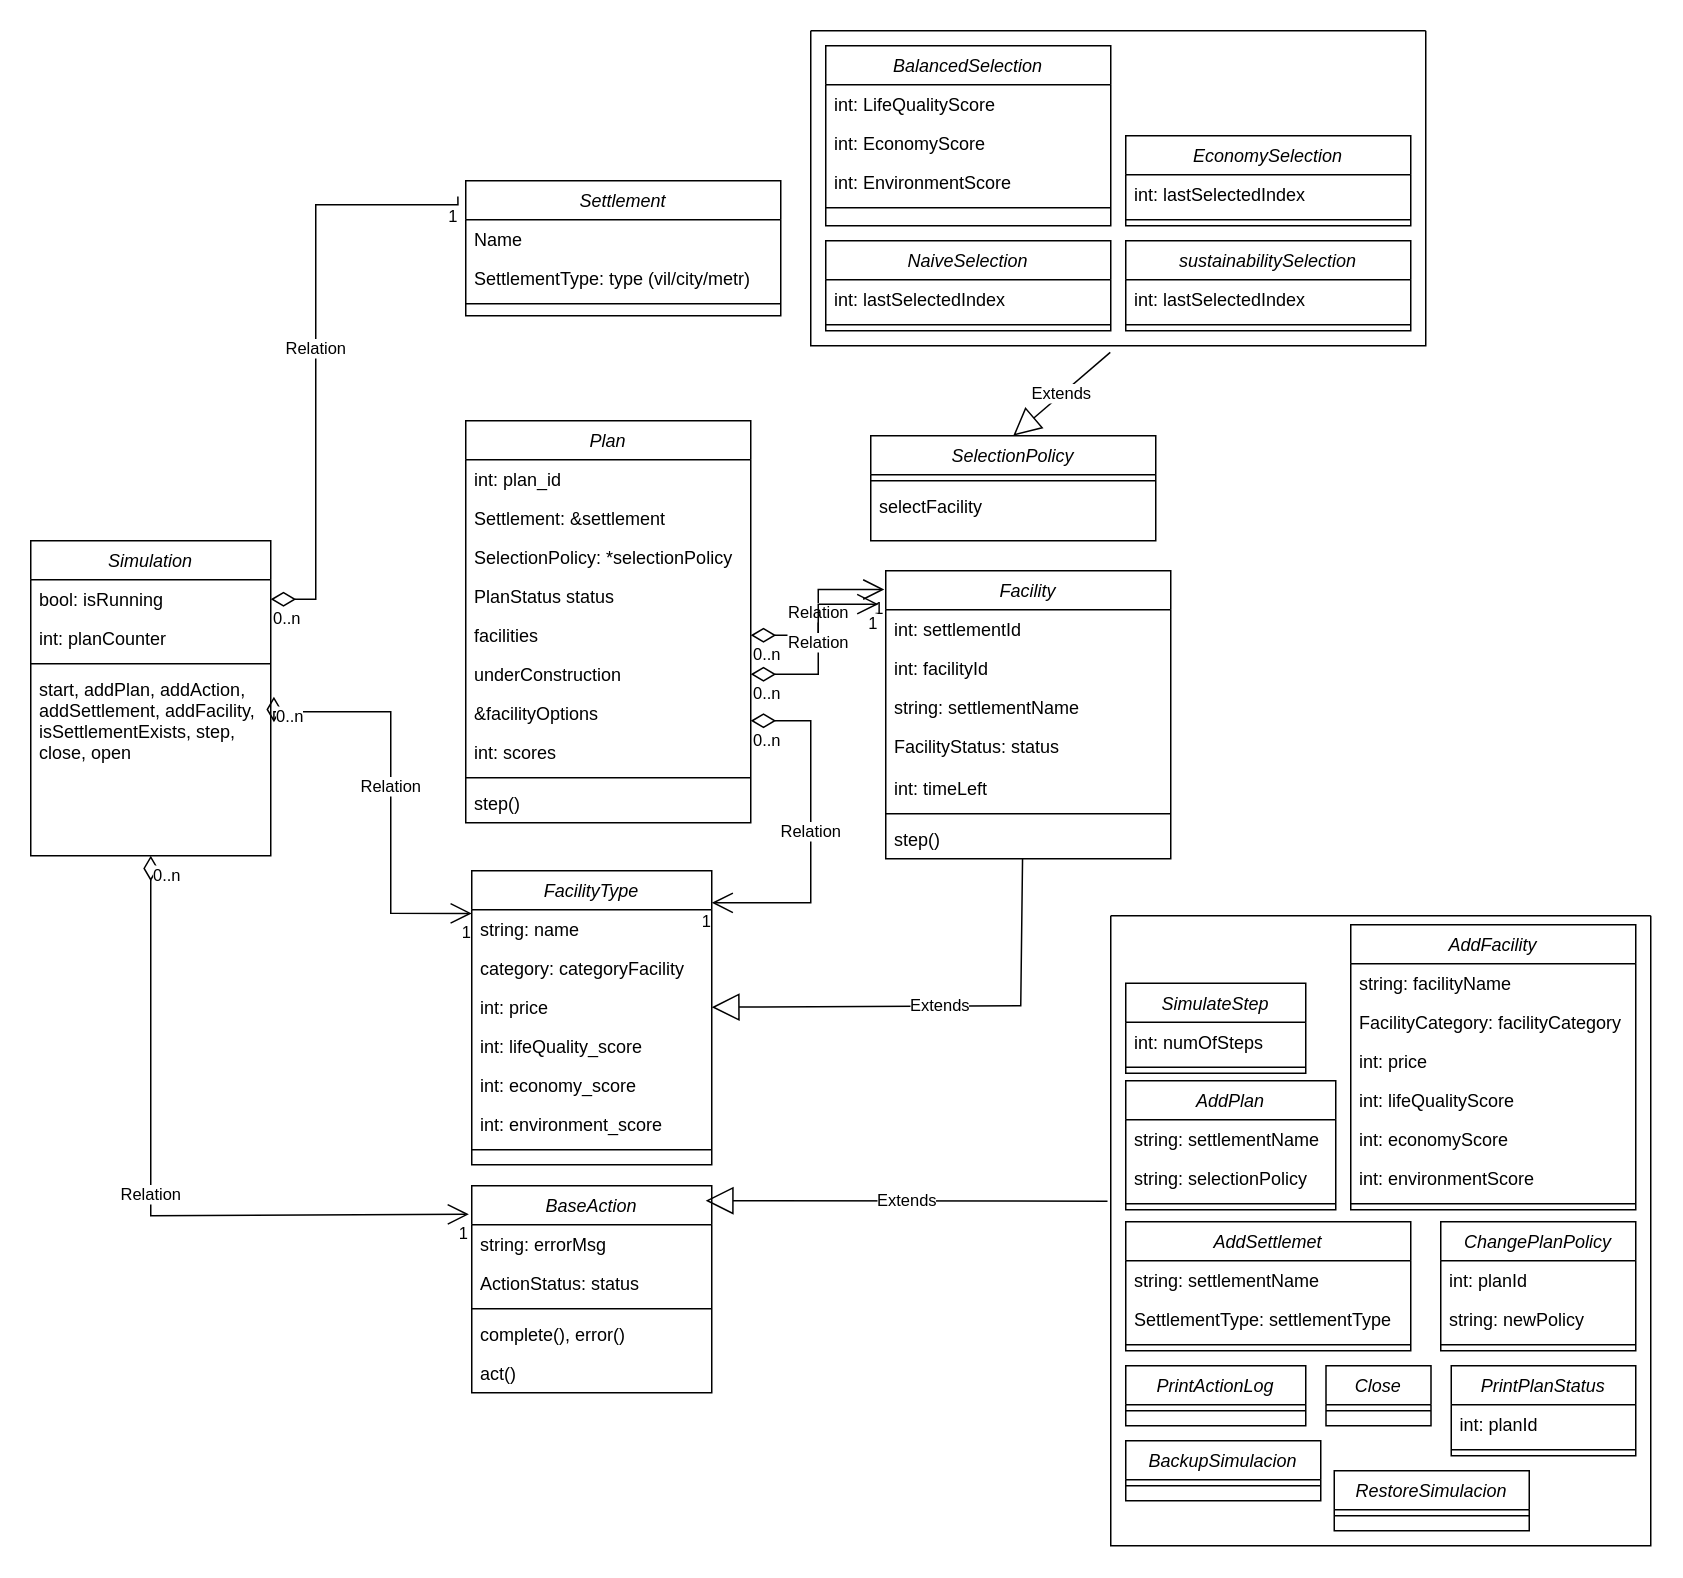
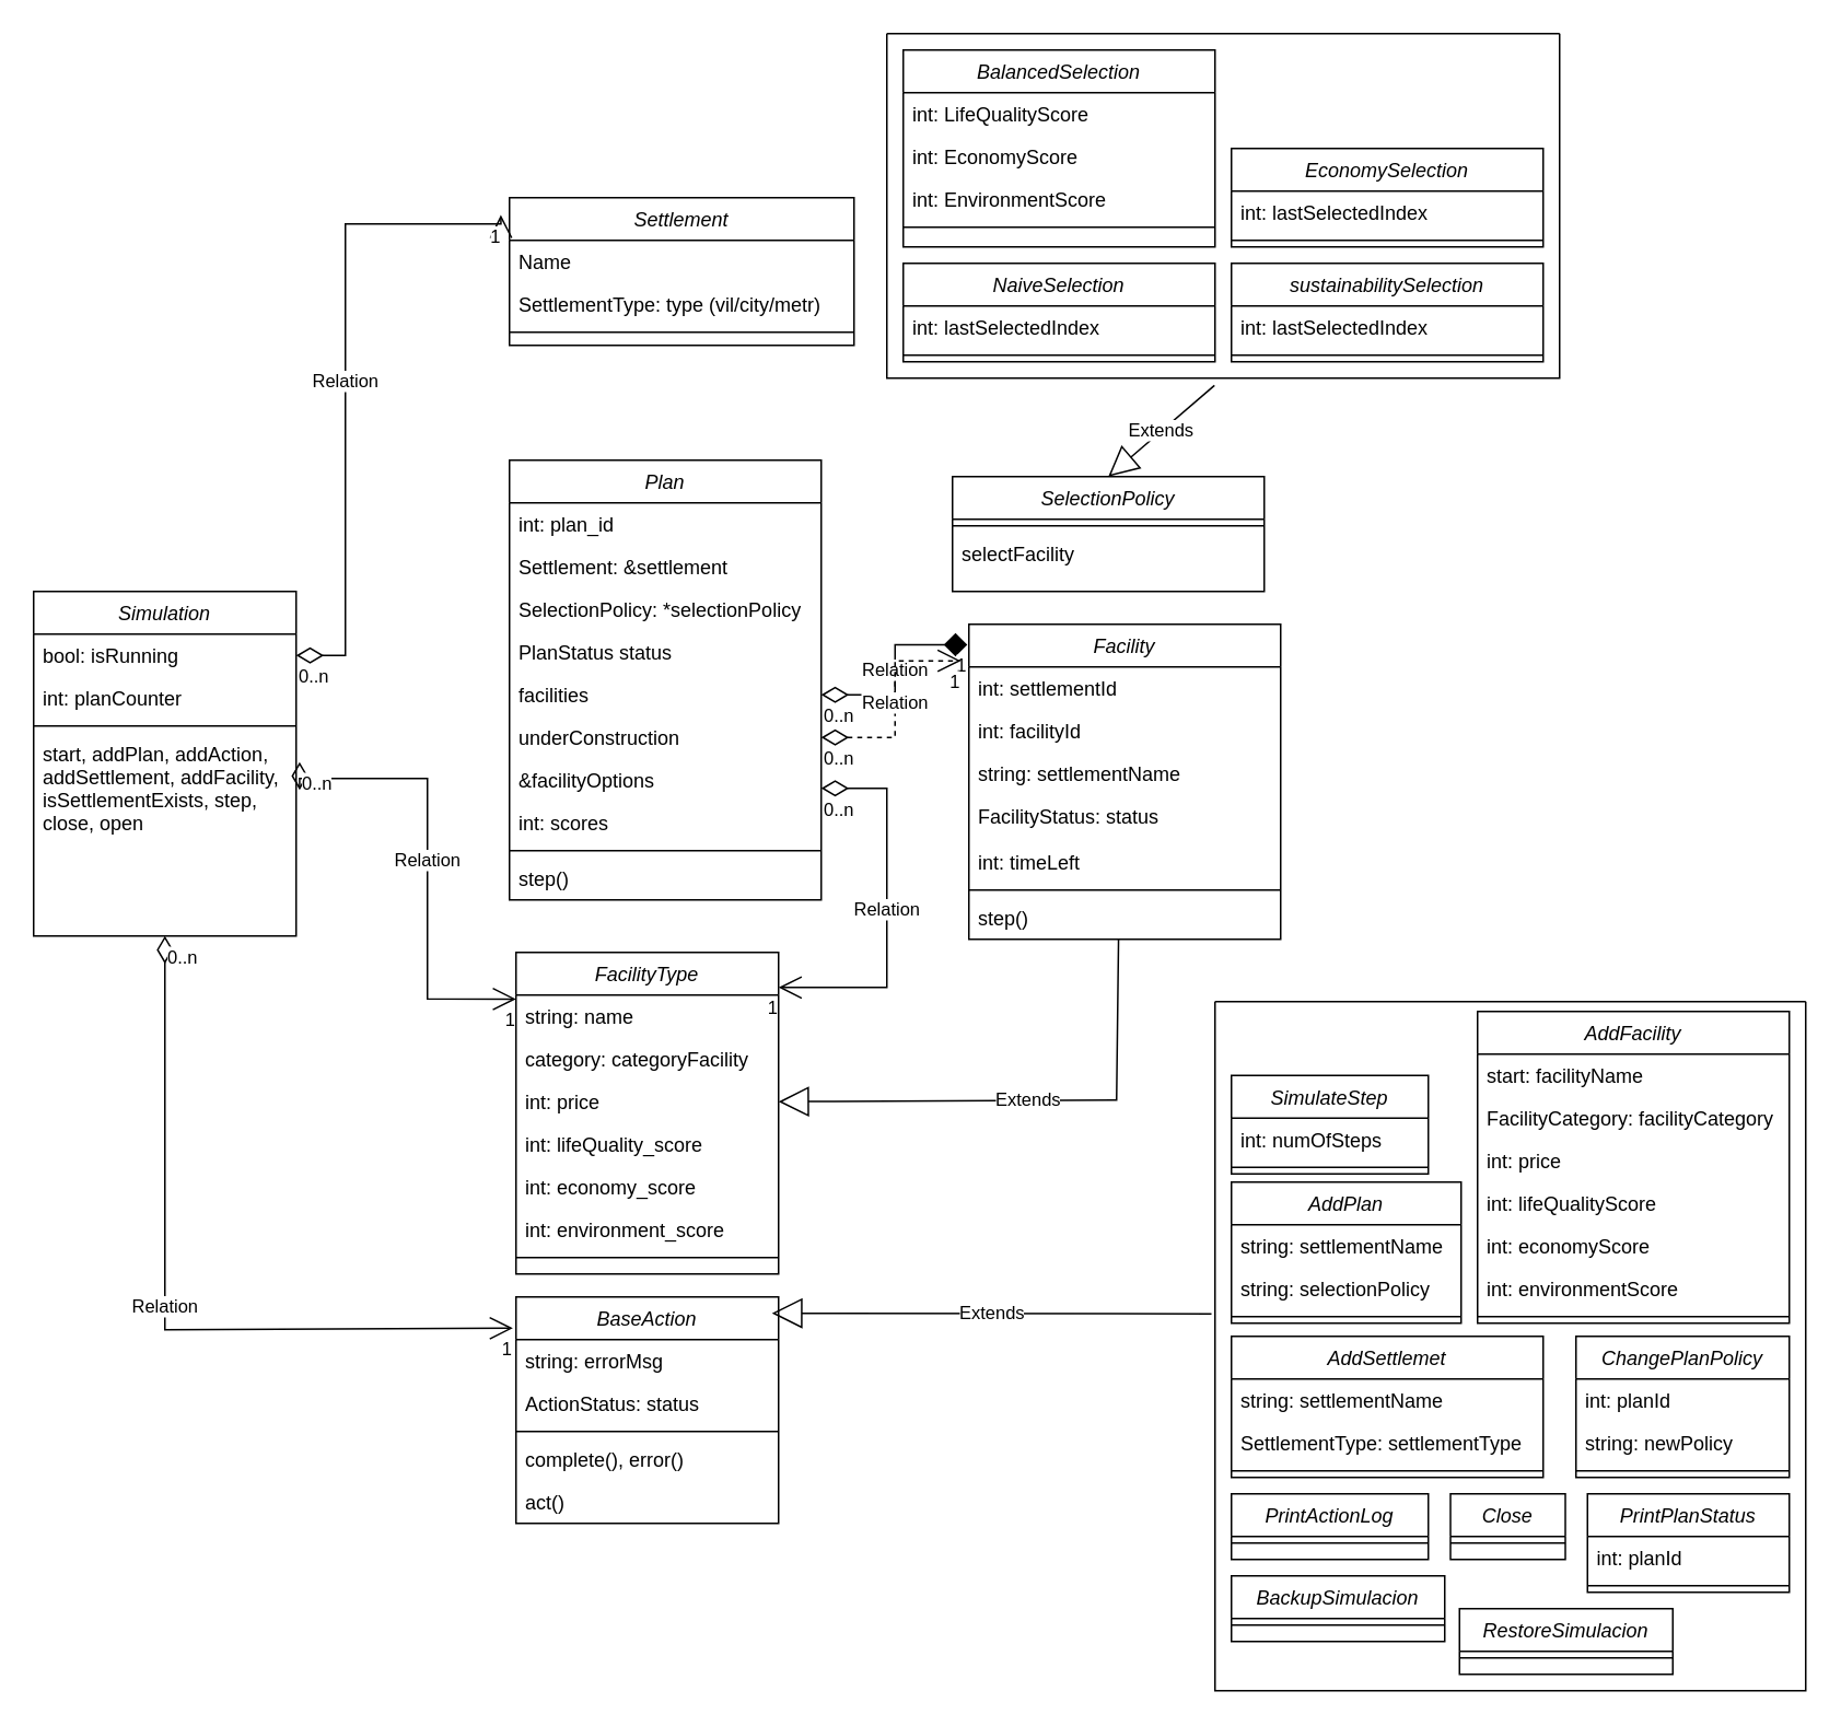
- <mxCell id="11" value="Relation" style="endArrow=none;html=1;endSize=12;startArrow=diamondThin;startSize=14;startFill=0;edgeStyle=orthogonalEdgeStyle;rounded=0;exitX=1;exitY=0.5;exitDx=0;exitDy=0;entryX=-0.025;entryY=0.116;entryDx=0;entryDy=0;entryPerimeter=0;" edge="1" parent="1" source="3" target="7"><mxGeometry relative="1" as="geometry"><mxPoint x="180" y="333" as="sourcePoint" /><mxPoint x="340" y="333" as="targetPoint" /><Array as="points"><mxPoint x="210" y="399" /><mxPoint x="210" y="136" /></Array></mxGeometry></mxCell>
+ <mxCell id="11" value="Relation" style="endArrow=open;html=1;endSize=12;startArrow=diamondThin;startSize=14;startFill=0;edgeStyle=orthogonalEdgeStyle;rounded=0;exitX=1;exitY=0.5;exitDx=0;exitDy=0;entryX=-0.025;entryY=0.116;entryDx=0;entryDy=0;entryPerimeter=0;" edge="1" parent="1" source="3" target="7"><mxGeometry relative="1" as="geometry"><mxPoint x="180" y="333" as="sourcePoint" /><mxPoint x="340" y="333" as="targetPoint" /><Array as="points"><mxPoint x="210" y="399" /><mxPoint x="210" y="136" /></Array></mxGeometry></mxCell>
- <mxCell id="48" value="Relation" style="endArrow=open;html=1;endSize=12;startArrow=diamondThin;startSize=14;startFill=0;edgeStyle=orthogonalEdgeStyle;rounded=0;exitX=1;exitY=0.5;exitDx=0;exitDy=0;entryX=-0.005;entryY=0.065;entryDx=0;entryDy=0;entryPerimeter=0;" edge="1" parent="1" source="19" target="51"><mxGeometry relative="1" as="geometry"><mxPoint x="190" y="435" as="sourcePoint" /><mxPoint x="550" y="490" as="targetPoint" /></mxGeometry></mxCell>
+ <mxCell id="48" value="Relation" style="endArrow=diamond;html=1;endSize=12;startArrow=diamondThin;startSize=14;startFill=0;edgeStyle=orthogonalEdgeStyle;rounded=0;exitX=1;exitY=0.5;exitDx=0;exitDy=0;entryX=-0.005;entryY=0.065;entryDx=0;entryDy=0;entryPerimeter=0;" edge="1" parent="1" source="19" target="51"><mxGeometry relative="1" as="geometry"><mxPoint x="190" y="435" as="sourcePoint" /><mxPoint x="550" y="490" as="targetPoint" /></mxGeometry></mxCell>
- <mxCell id="59" value="Relation" style="endArrow=open;html=1;endSize=12;startArrow=diamondThin;startSize=14;startFill=0;edgeStyle=orthogonalEdgeStyle;rounded=0;entryX=-0.026;entryY=0.116;entryDx=0;entryDy=0;entryPerimeter=0;" edge="1" parent="1" source="20" target="51"><mxGeometry relative="1" as="geometry"><mxPoint x="510" y="433" as="sourcePoint" /><mxPoint x="599" y="399" as="targetPoint" /></mxGeometry></mxCell>
+ <mxCell id="59" value="Relation" style="endArrow=open;html=1;endSize=12;startArrow=diamondThin;startSize=14;startFill=0;edgeStyle=orthogonalEdgeStyle;rounded=0;entryX=-0.026;entryY=0.116;entryDx=0;entryDy=0;entryPerimeter=0;dashed=1;" edge="1" parent="1" source="20" target="51"><mxGeometry relative="1" as="geometry"><mxPoint x="510" y="433" as="sourcePoint" /><mxPoint x="599" y="399" as="targetPoint" /></mxGeometry></mxCell>
- <mxCell id="82" value="string: facilityName" style="text;align=left;verticalAlign=top;spacingLeft=4;spacingRight=4;overflow=hidden;rotatable=0;points=[[0,0.5],[1,0.5]];portConstraint=eastwest;" vertex="1" parent="81"><mxGeometry y="26" width="190" height="26" as="geometry" /></mxCell>
+ <mxCell id="82" value="start: facilityName" style="text;align=left;verticalAlign=top;spacingLeft=4;spacingRight=4;overflow=hidden;rotatable=0;points=[[0,0.5],[1,0.5]];portConstraint=eastwest;" vertex="1" parent="81"><mxGeometry y="26" width="190" height="26" as="geometry" /></mxCell>
